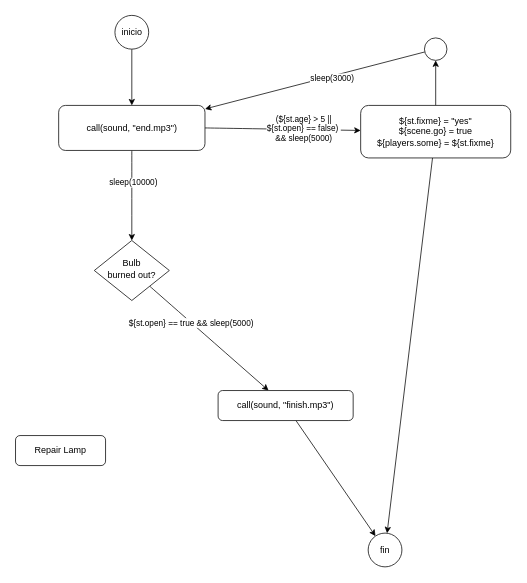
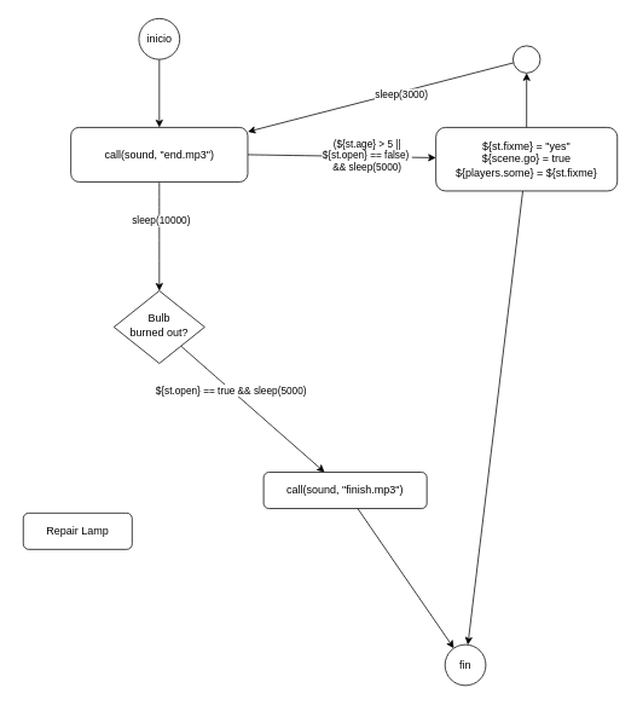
- <mxCell id="12" value="Repair Lamp" style="rounded=1;whiteSpace=wrap;html=1;fontSize=12;glass=0;strokeWidth=1;shadow=0;" parent="1" vertex="1"><mxGeometry x="20" y="580" width="120" height="40" as="geometry" /></mxCell>
+ <mxCell id="12" value="Repair Lamp" style="rounded=1;whiteSpace=wrap;html=1;fontSize=12;glass=0;strokeWidth=1;shadow=0;" parent="1" vertex="1"><mxGeometry x="25" y="565" width="120" height="40" as="geometry" /></mxCell>
